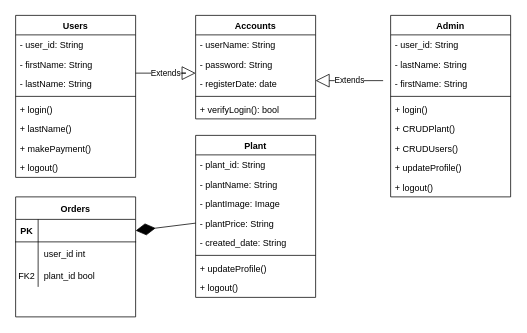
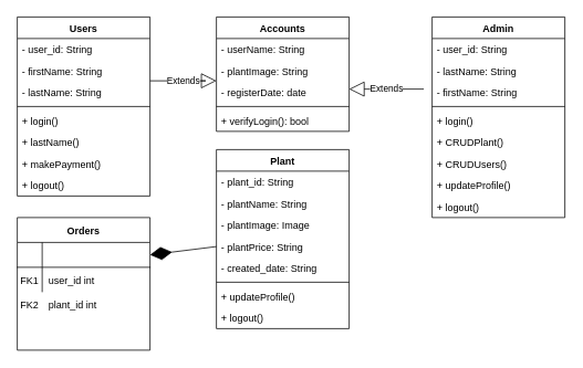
- <mxCell id="4" value="- password: String" style="text;strokeColor=none;fillColor=none;align=left;verticalAlign=top;spacingLeft=4;spacingRight=4;overflow=hidden;rotatable=0;points=[[0,0.5],[1,0.5]];portConstraint=eastwest;" parent="2" vertex="1"><mxGeometry y="52" width="160" height="26" as="geometry" /></mxCell>
+ <mxCell id="4" value="- plantImage: String" style="text;strokeColor=none;fillColor=none;align=left;verticalAlign=top;spacingLeft=4;spacingRight=4;overflow=hidden;rotatable=0;points=[[0,0.5],[1,0.5]];portConstraint=eastwest;" parent="2" vertex="1"><mxGeometry y="52" width="160" height="26" as="geometry" /></mxCell>
- <mxCell id="40" value="PK" style="shape=partialRectangle;overflow=hidden;connectable=0;fillColor=none;top=0;left=0;bottom=0;right=0;fontStyle=1;" parent="39" vertex="1"><mxGeometry width="30" height="30" as="geometry" /></mxCell>
+ <mxCell id="42" value="FK1" style="shape=partialRectangle;overflow=hidden;connectable=0;fillColor=none;top=0;left=0;bottom=0;right=0;" parent="41" vertex="1"><mxGeometry width="30" height="30" as="geometry" /></mxCell>
- <mxCell id="46" value="plant_id bool " style="shape=partialRectangle;overflow=hidden;connectable=0;fillColor=none;top=0;left=0;bottom=0;right=0;align=left;spacingLeft=6;" parent="44" vertex="1"><mxGeometry x="30" width="130" height="30" as="geometry" /></mxCell>
+ <mxCell id="46" value="plant_id int " style="shape=partialRectangle;overflow=hidden;connectable=0;fillColor=none;top=0;left=0;bottom=0;right=0;align=left;spacingLeft=6;" parent="44" vertex="1"><mxGeometry x="30" width="130" height="30" as="geometry" /></mxCell>
